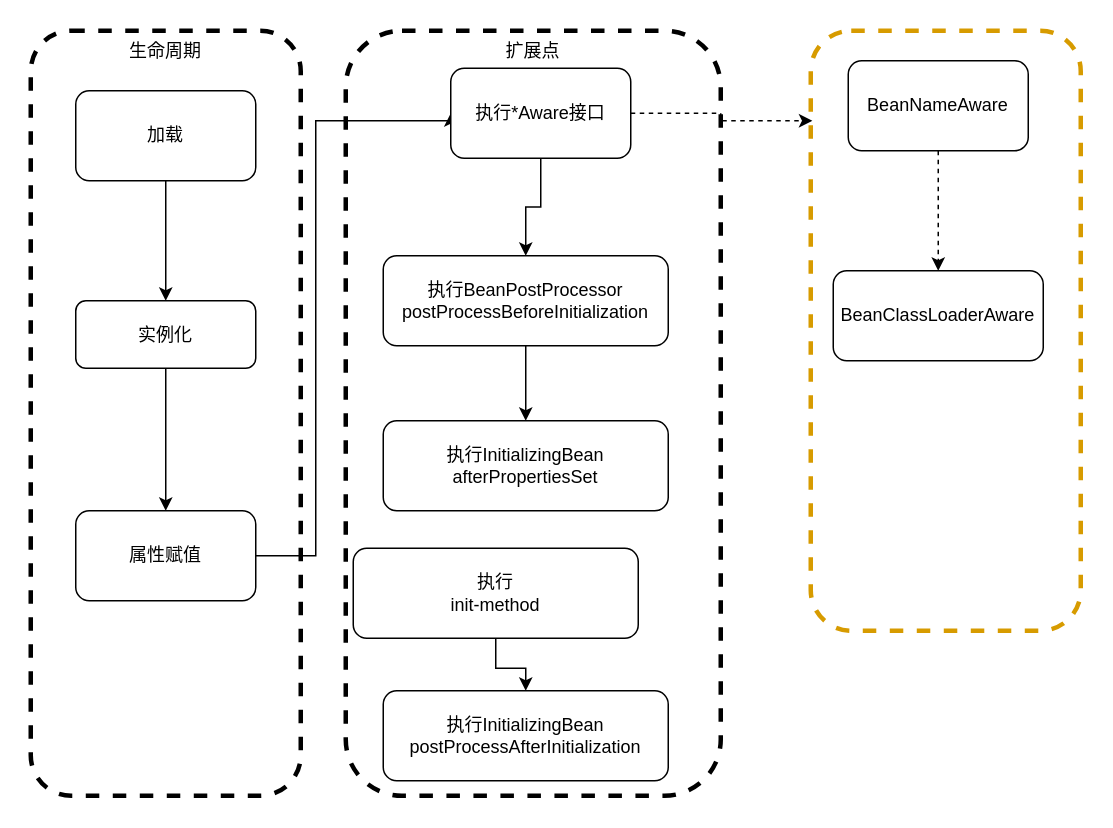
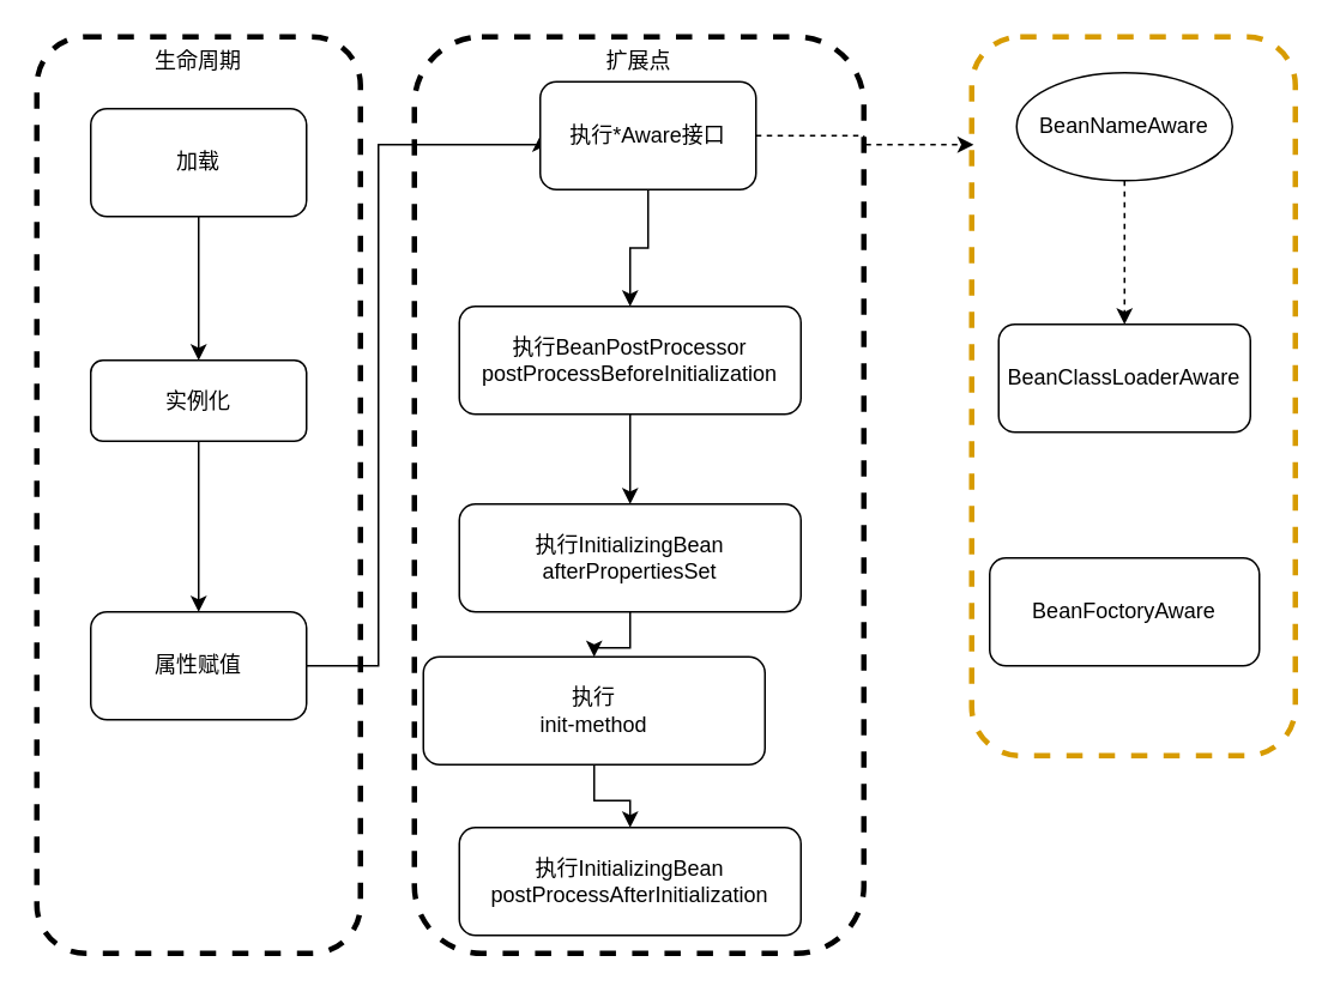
- <mxCell id="15" value="BeanNameAware" style="rounded=1;whiteSpace=wrap;html=1;" vertex="1" parent="1"><mxGeometry x="565" y="40" width="120" height="60" as="geometry" /></mxCell>
+ <mxCell id="15" value="BeanNameAware" style="ellipse;whiteSpace=wrap;html=1;" vertex="1" parent="1"><mxGeometry x="565" y="40" width="120" height="60" as="geometry" /></mxCell>
+ <mxCell id="17" value="BeanFoctoryAware" style="rounded=1;whiteSpace=wrap;html=1;" vertex="1" parent="1"><mxGeometry x="550" y="310" width="150" height="60" as="geometry" /></mxCell>
+ <mxCell id="18" value="" style="edgeStyle=orthogonalEdgeStyle;rounded=0;orthogonalLoop=1;jettySize=auto;html=1;" edge="1" parent="1" source="19" target="21"><mxGeometry relative="1" as="geometry" /></mxCell>
